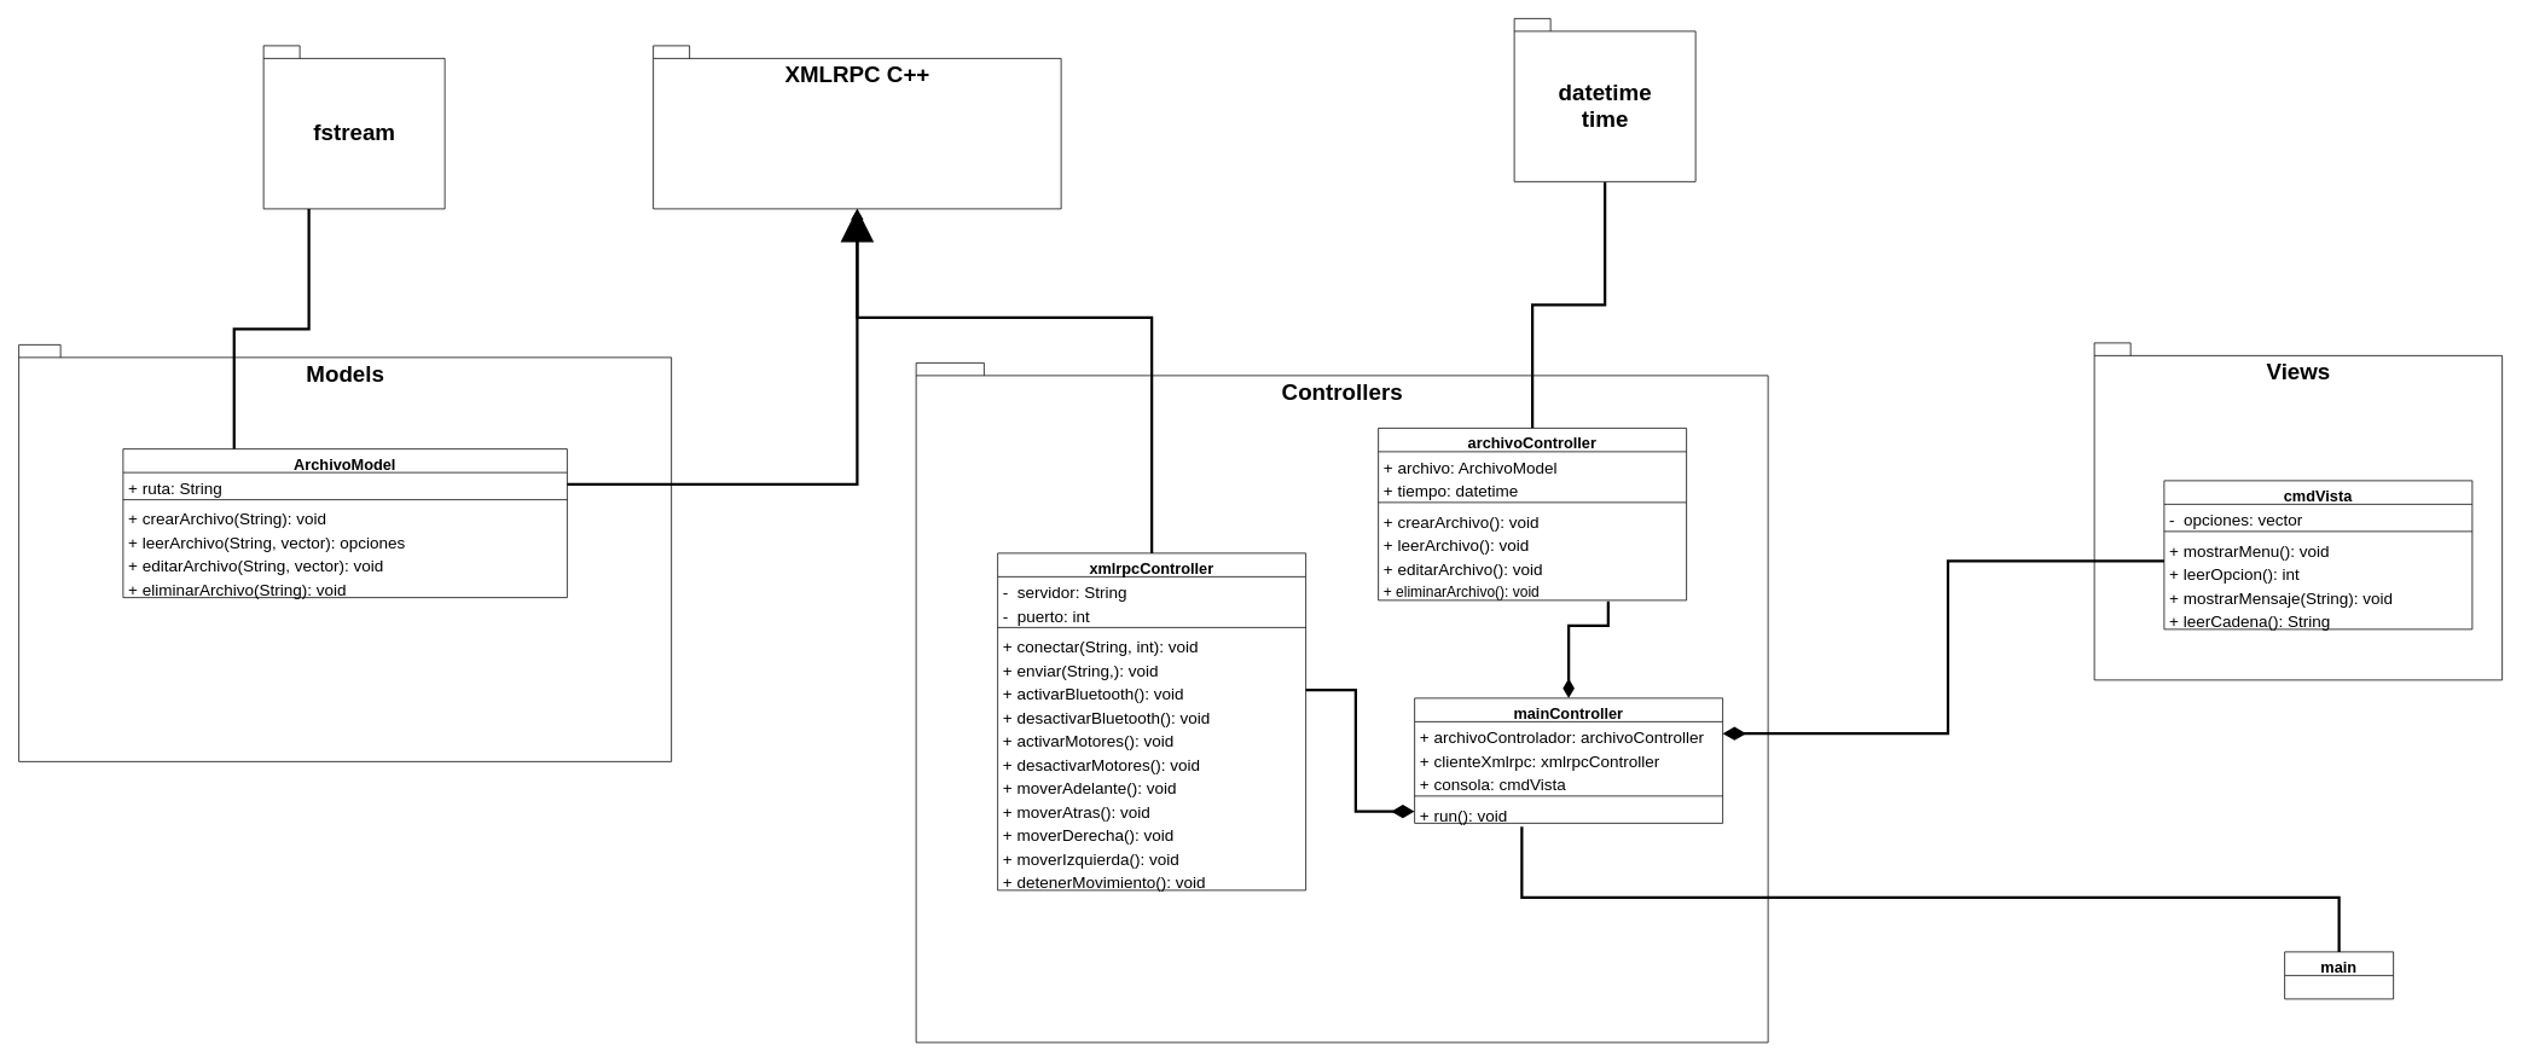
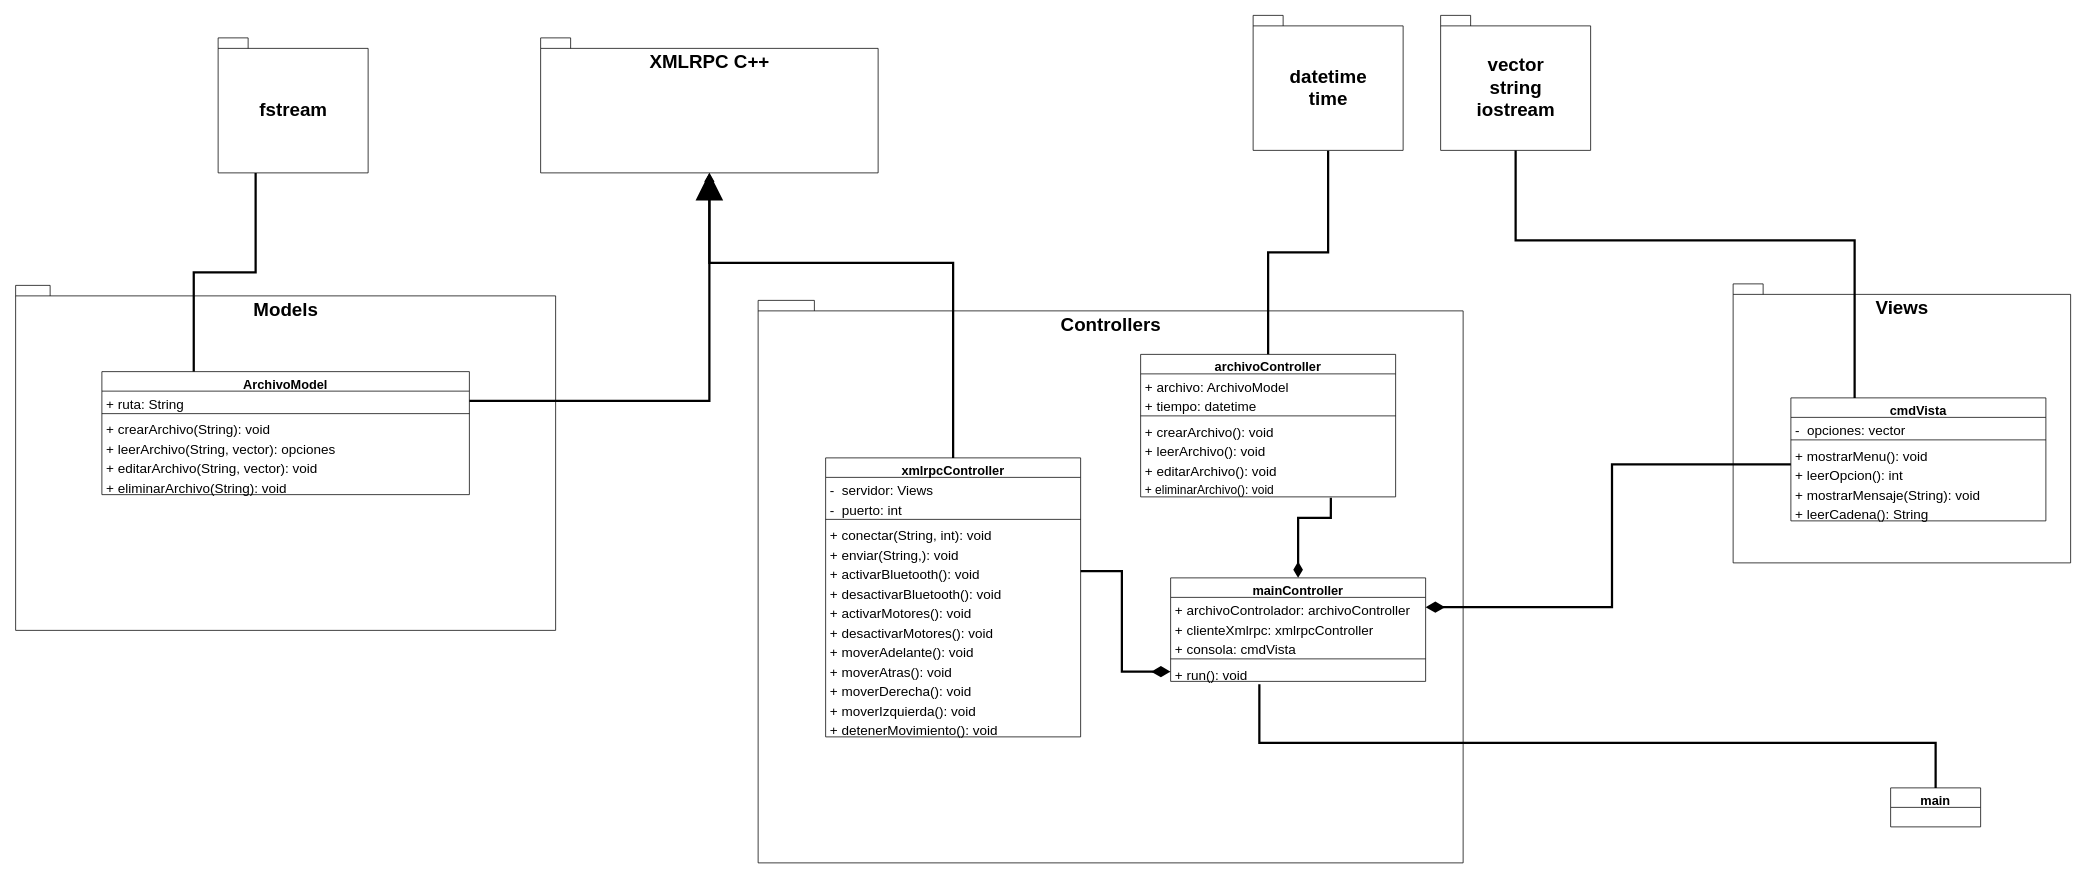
+ <mxCell id="6" value="&lt;font style=&quot;font-size: 25px;&quot;&gt;vector&lt;br&gt;string&lt;br&gt;iostream&lt;br&gt;&lt;/font&gt;" style="shape=folder;fontStyle=1;spacingTop=10;tabWidth=40;tabHeight=14;tabPosition=left;html=1;verticalAlign=middle;" vertex="1" parent="1"><mxGeometry x="1920" y="20" width="200" height="180" as="geometry" /></mxCell>
+ <mxCell id="7" style="edgeStyle=orthogonalEdgeStyle;rounded=0;jumpSize=8;orthogonalLoop=1;jettySize=auto;html=1;exitX=0.25;exitY=0;exitDx=0;exitDy=0;entryX=0.5;entryY=1;entryDx=0;entryDy=0;entryPerimeter=0;strokeWidth=3;fontSize=16;startArrow=none;startFill=0;endArrow=none;endFill=0;startSize=17;endSize=14;" edge="1" parent="1" source="8" target="6"><mxGeometry relative="1" as="geometry"><Array as="points"><mxPoint x="2472" y="320" /><mxPoint x="2020" y="320" /></Array></mxGeometry></mxCell>
- <mxCell id="32" value="-  servidor: String" style="text;strokeColor=none;fillColor=none;align=left;verticalAlign=top;spacingLeft=4;spacingRight=4;overflow=hidden;rotatable=0;points=[[0,0.5],[1,0.5]];portConstraint=eastwest;fontSize=18;" vertex="1" parent="31"><mxGeometry y="26" width="340" height="26" as="geometry" /></mxCell>
+ <mxCell id="32" value="-  servidor: Views" style="text;strokeColor=none;fillColor=none;align=left;verticalAlign=top;spacingLeft=4;spacingRight=4;overflow=hidden;rotatable=0;points=[[0,0.5],[1,0.5]];portConstraint=eastwest;fontSize=18;" vertex="1" parent="31"><mxGeometry y="26" width="340" height="26" as="geometry" /></mxCell>
